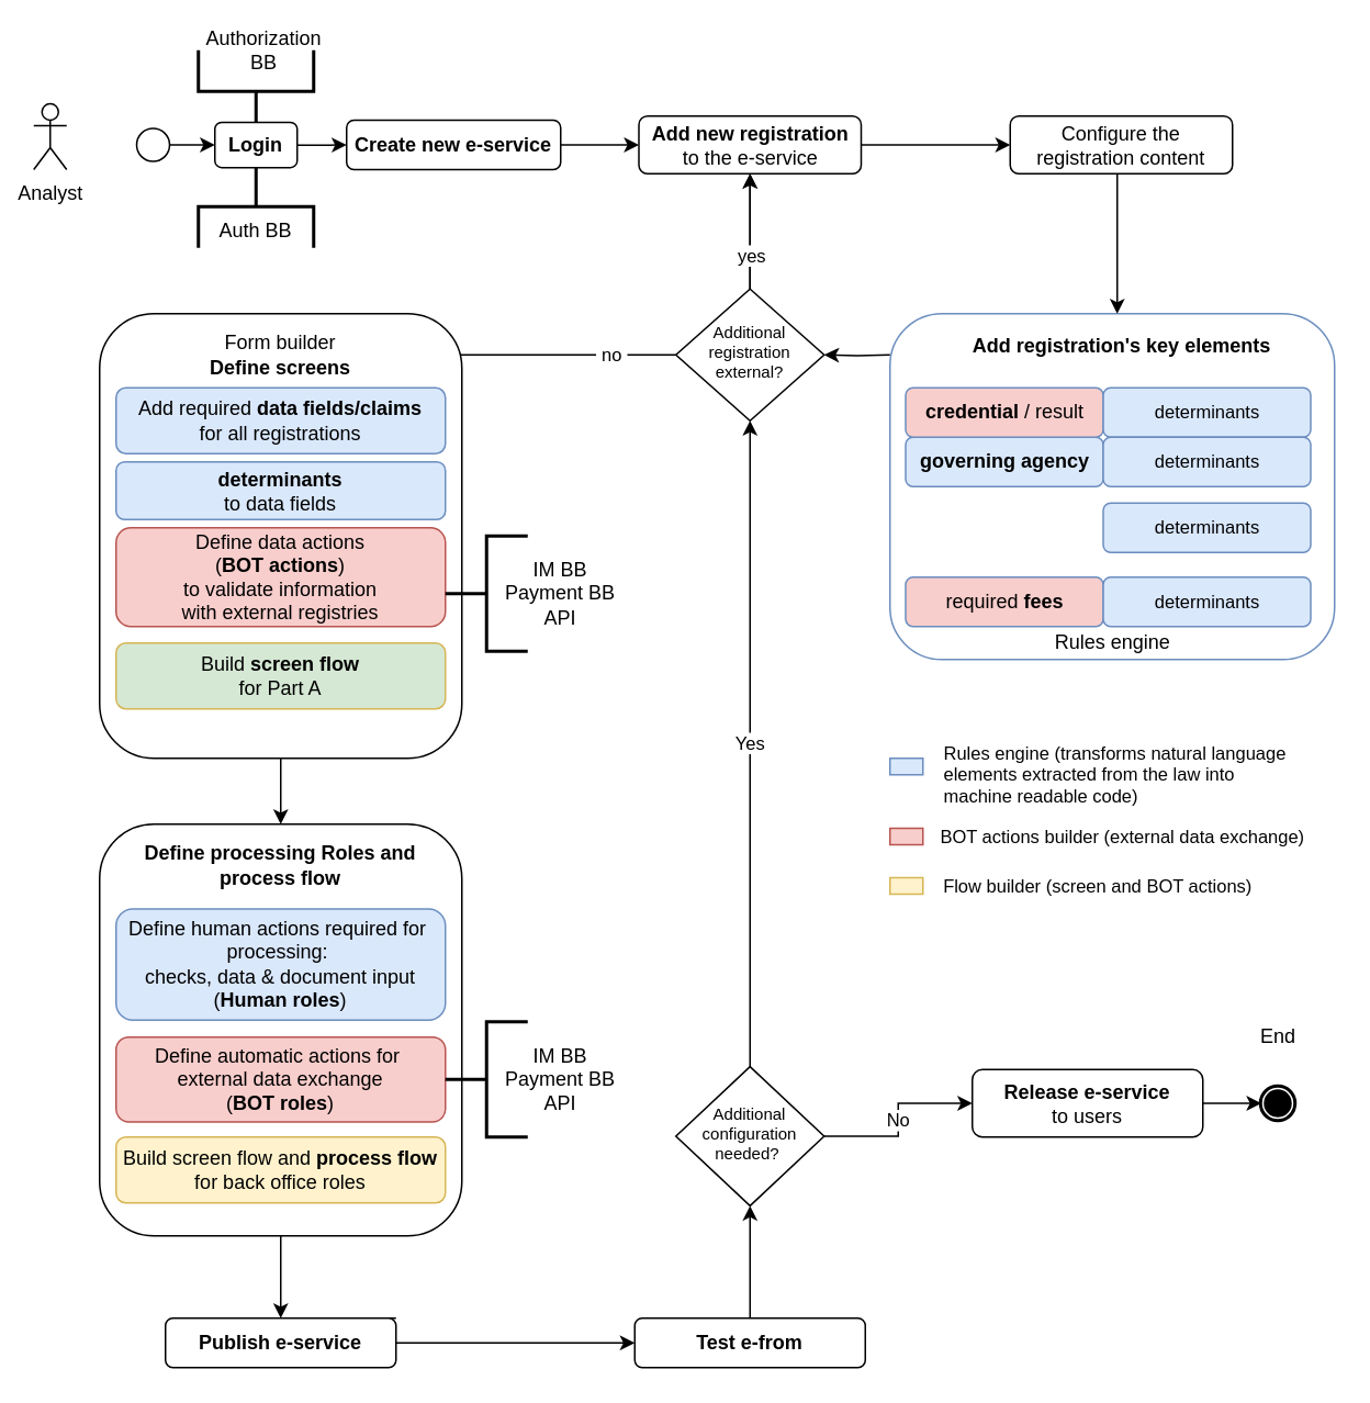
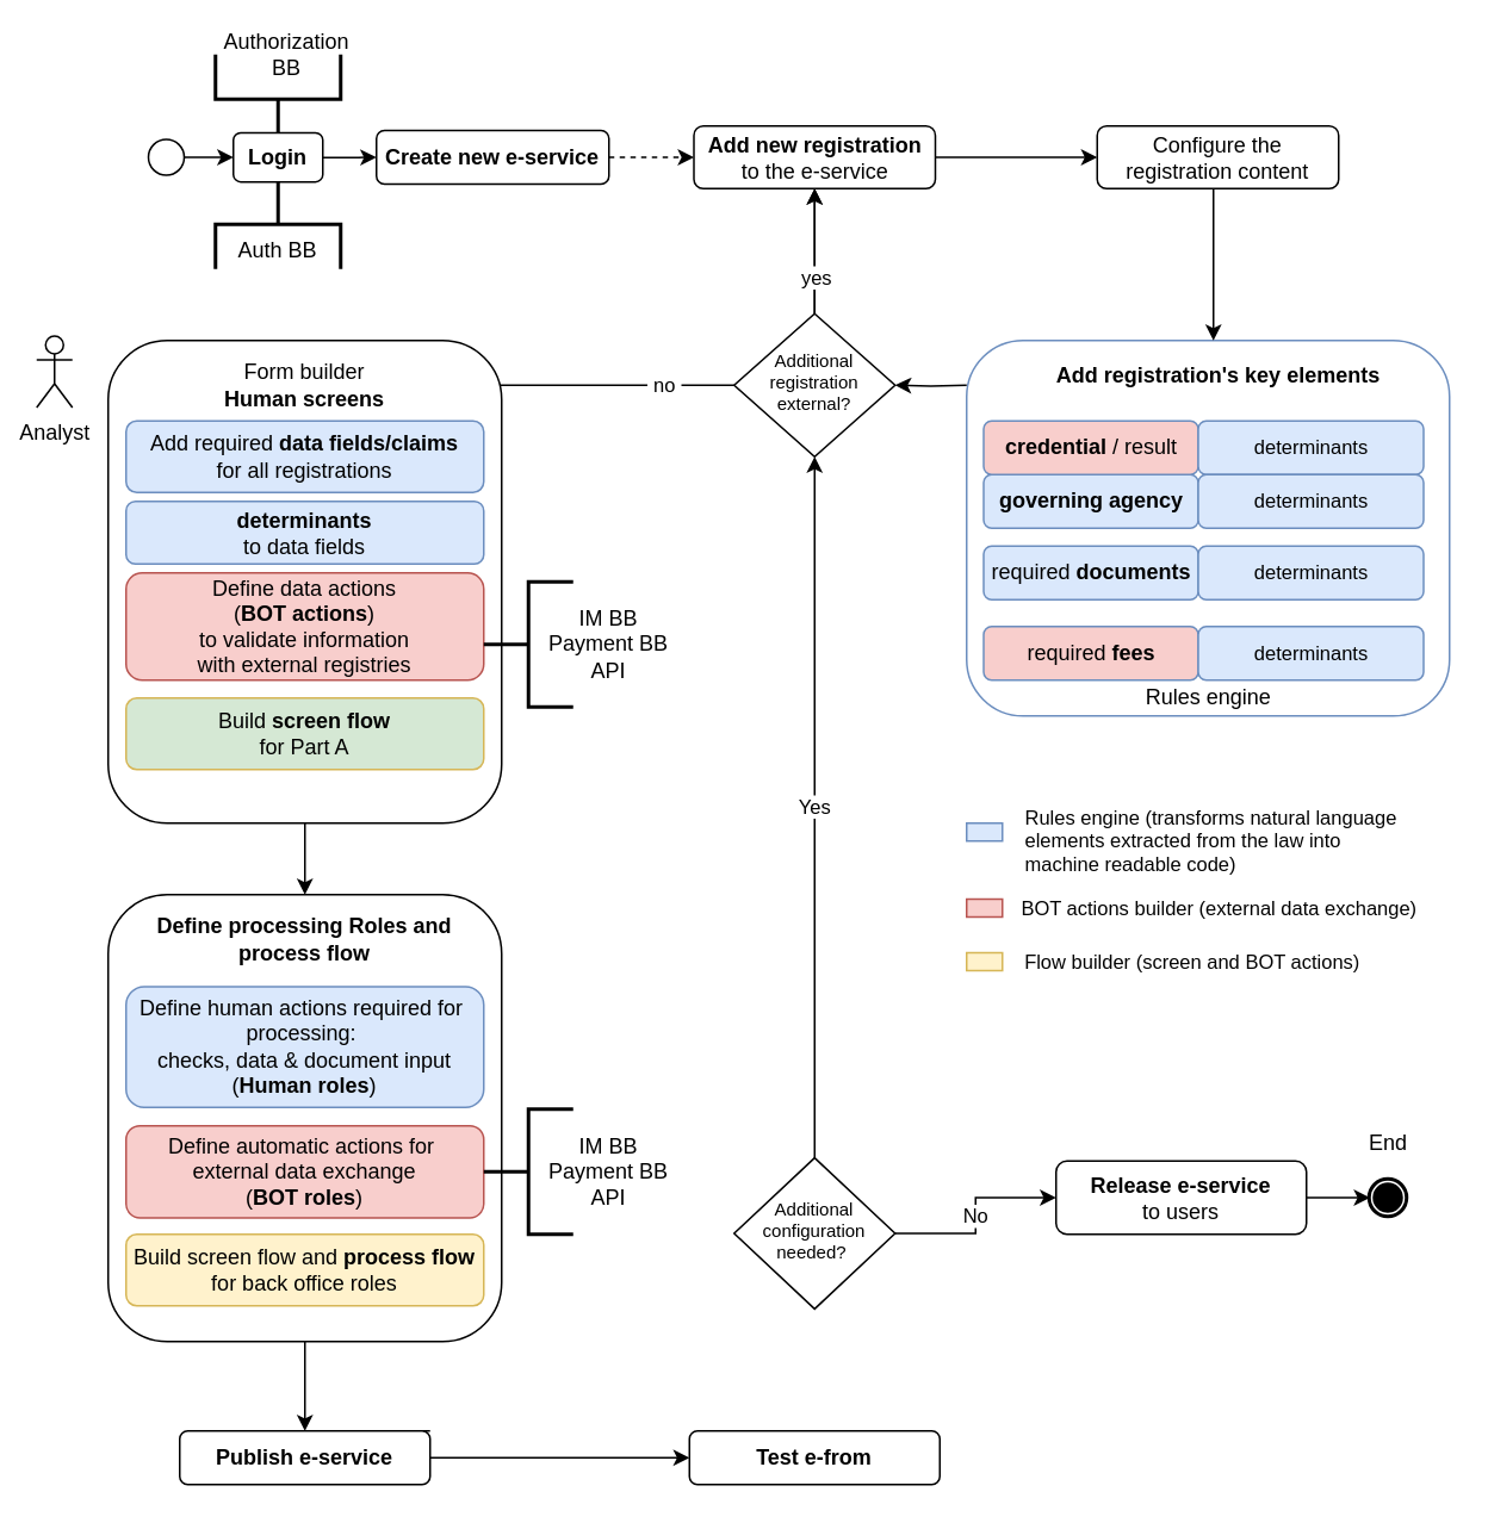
- <mxCell id="46" value="Analyst" style="shape=umlActor;verticalLabelPosition=bottom;verticalAlign=top;html=1;outlineConnect=0;" parent="1" vertex="1"><mxGeometry x="20" y="62.5" width="20" height="40" as="geometry" /></mxCell>
+ <mxCell id="46" value="Analyst" style="shape=umlActor;verticalLabelPosition=bottom;verticalAlign=top;html=1;outlineConnect=0;" parent="1" vertex="1"><mxGeometry x="20" y="187.5" width="20" height="40" as="geometry" /></mxCell>
- <mxCell id="10" style="edgeStyle=orthogonalEdgeStyle;rounded=0;orthogonalLoop=1;jettySize=auto;html=1;entryX=0;entryY=0.5;entryDx=0;entryDy=0;" parent="1" source="11" target="13" edge="1"><mxGeometry relative="1" as="geometry" /></mxCell>
+ <mxCell id="10" style="edgeStyle=orthogonalEdgeStyle;rounded=0;orthogonalLoop=1;jettySize=auto;html=1;entryX=0;entryY=0.5;entryDx=0;entryDy=0;dashed=1;" parent="1" source="11" target="13" edge="1"><mxGeometry relative="1" as="geometry" /></mxCell>
- <mxCell id="34" value="Form builder&lt;br&gt;&lt;b&gt;Define screens&lt;br&gt;&lt;/b&gt;" style="text;html=1;strokeColor=none;fillColor=none;align=center;verticalAlign=middle;whiteSpace=wrap;rounded=0;" parent="1" vertex="1"><mxGeometry x="100" y="195" width="140" height="40" as="geometry" /></mxCell>
+ <mxCell id="34" value="Form builder&lt;br&gt;&lt;b&gt;Human screens&lt;br&gt;&lt;/b&gt;" style="text;html=1;strokeColor=none;fillColor=none;align=center;verticalAlign=middle;whiteSpace=wrap;rounded=0;" parent="1" vertex="1"><mxGeometry x="100" y="195" width="140" height="40" as="geometry" /></mxCell>
+ <mxCell id="19" value="required &lt;b&gt;documents&lt;/b&gt;" style="rounded=1;whiteSpace=wrap;html=1;fontSize=12;glass=0;strokeWidth=1;shadow=0;fillColor=#dae8fc;strokeColor=#6c8ebf;" parent="1" vertex="1"><mxGeometry x="549.5" y="305" width="120" height="30" as="geometry" /></mxCell>
- <mxCell id="43" value="End" style="text;html=1;strokeColor=none;fillColor=none;align=center;verticalAlign=middle;whiteSpace=wrap;rounded=0;" parent="1" vertex="1"><mxGeometry x="755.5" y="619.25" width="40" height="20" as="geometry" /></mxCell>
+ <mxCell id="43" value="End" style="text;html=1;strokeColor=none;fillColor=none;align=center;verticalAlign=middle;whiteSpace=wrap;rounded=0;" parent="1" vertex="1"><mxGeometry x="755.5" y="629.25" width="40" height="20" as="geometry" /></mxCell>
- <mxCell id="25" style="edgeStyle=orthogonalEdgeStyle;rounded=0;orthogonalLoop=1;jettySize=auto;html=1;" parent="1" source="26" target="38" edge="1"><mxGeometry relative="1" as="geometry" /></mxCell>
